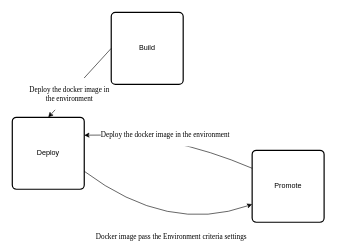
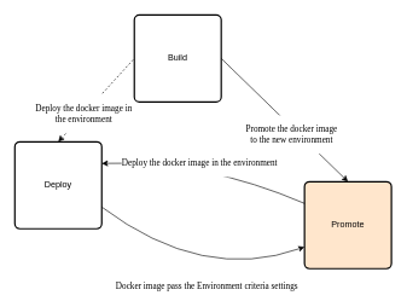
- <mxCell id="5" value="" style="endArrow=none;startArrow=classic;html=1;entryX=0;entryY=0.5;entryDx=0;entryDy=0;exitX=0.5;exitY=0;exitDx=0;exitDy=0;endFill=0;" edge="1" parent="1" source="2" target="3"><mxGeometry width="50" height="50" relative="1" as="geometry"><mxPoint x="20" y="360" as="sourcePoint" /><mxPoint x="70" y="310" as="targetPoint" /></mxGeometry></mxCell>
+ <mxCell id="5" value="" style="endArrow=none;startArrow=classic;html=1;entryX=0;entryY=0.5;entryDx=0;entryDy=0;exitX=0.5;exitY=0;exitDx=0;exitDy=0;endFill=0;dashed=1;" edge="1" parent="1" source="2" target="3"><mxGeometry width="50" height="50" relative="1" as="geometry"><mxPoint x="20" y="360" as="sourcePoint" /><mxPoint x="70" y="310" as="targetPoint" /></mxGeometry></mxCell>
+ <mxCell id="7" value="" style="endArrow=none;startArrow=classic;html=1;entryX=1;entryY=0.5;entryDx=0;entryDy=0;exitX=0.5;exitY=0;exitDx=0;exitDy=0;endFill=0;" edge="1" parent="1" source="4" target="3"><mxGeometry width="50" height="50" relative="1" as="geometry"><mxPoint x="90" y="180" as="sourcePoint" /><mxPoint x="230" y="40" as="targetPoint" /></mxGeometry></mxCell>
+ <mxCell id="8" value="&lt;p&gt;&lt;font face=&quot;Times New Roman&quot;&gt;Promote the docker image&lt;br&gt;&lt;/font&gt;&lt;font face=&quot;Times New Roman&quot;&gt;to the new environment&lt;/font&gt;&lt;/p&gt;" style="text;html=1;resizable=0;points=[];align=center;verticalAlign=middle;labelBackgroundColor=#ffffff;" vertex="1" connectable="0" parent="7"><mxGeometry x="0.057" relative="1" as="geometry"><mxPoint x="14" y="24" as="offset" /></mxGeometry></mxCell>
- <mxCell id="4" value="Promote" style="rounded=1;whiteSpace=wrap;html=1;absoluteArcSize=1;arcSize=14;strokeWidth=2;" vertex="1" parent="1"><mxGeometry x="420" y="250" width="120" height="120" as="geometry" /></mxCell>
+ <mxCell id="4" value="Promote" style="rounded=1;whiteSpace=wrap;html=1;absoluteArcSize=1;arcSize=14;strokeWidth=2;fillColor=#ffe6cc;" vertex="1" parent="1"><mxGeometry x="420" y="250" width="120" height="120" as="geometry" /></mxCell>
